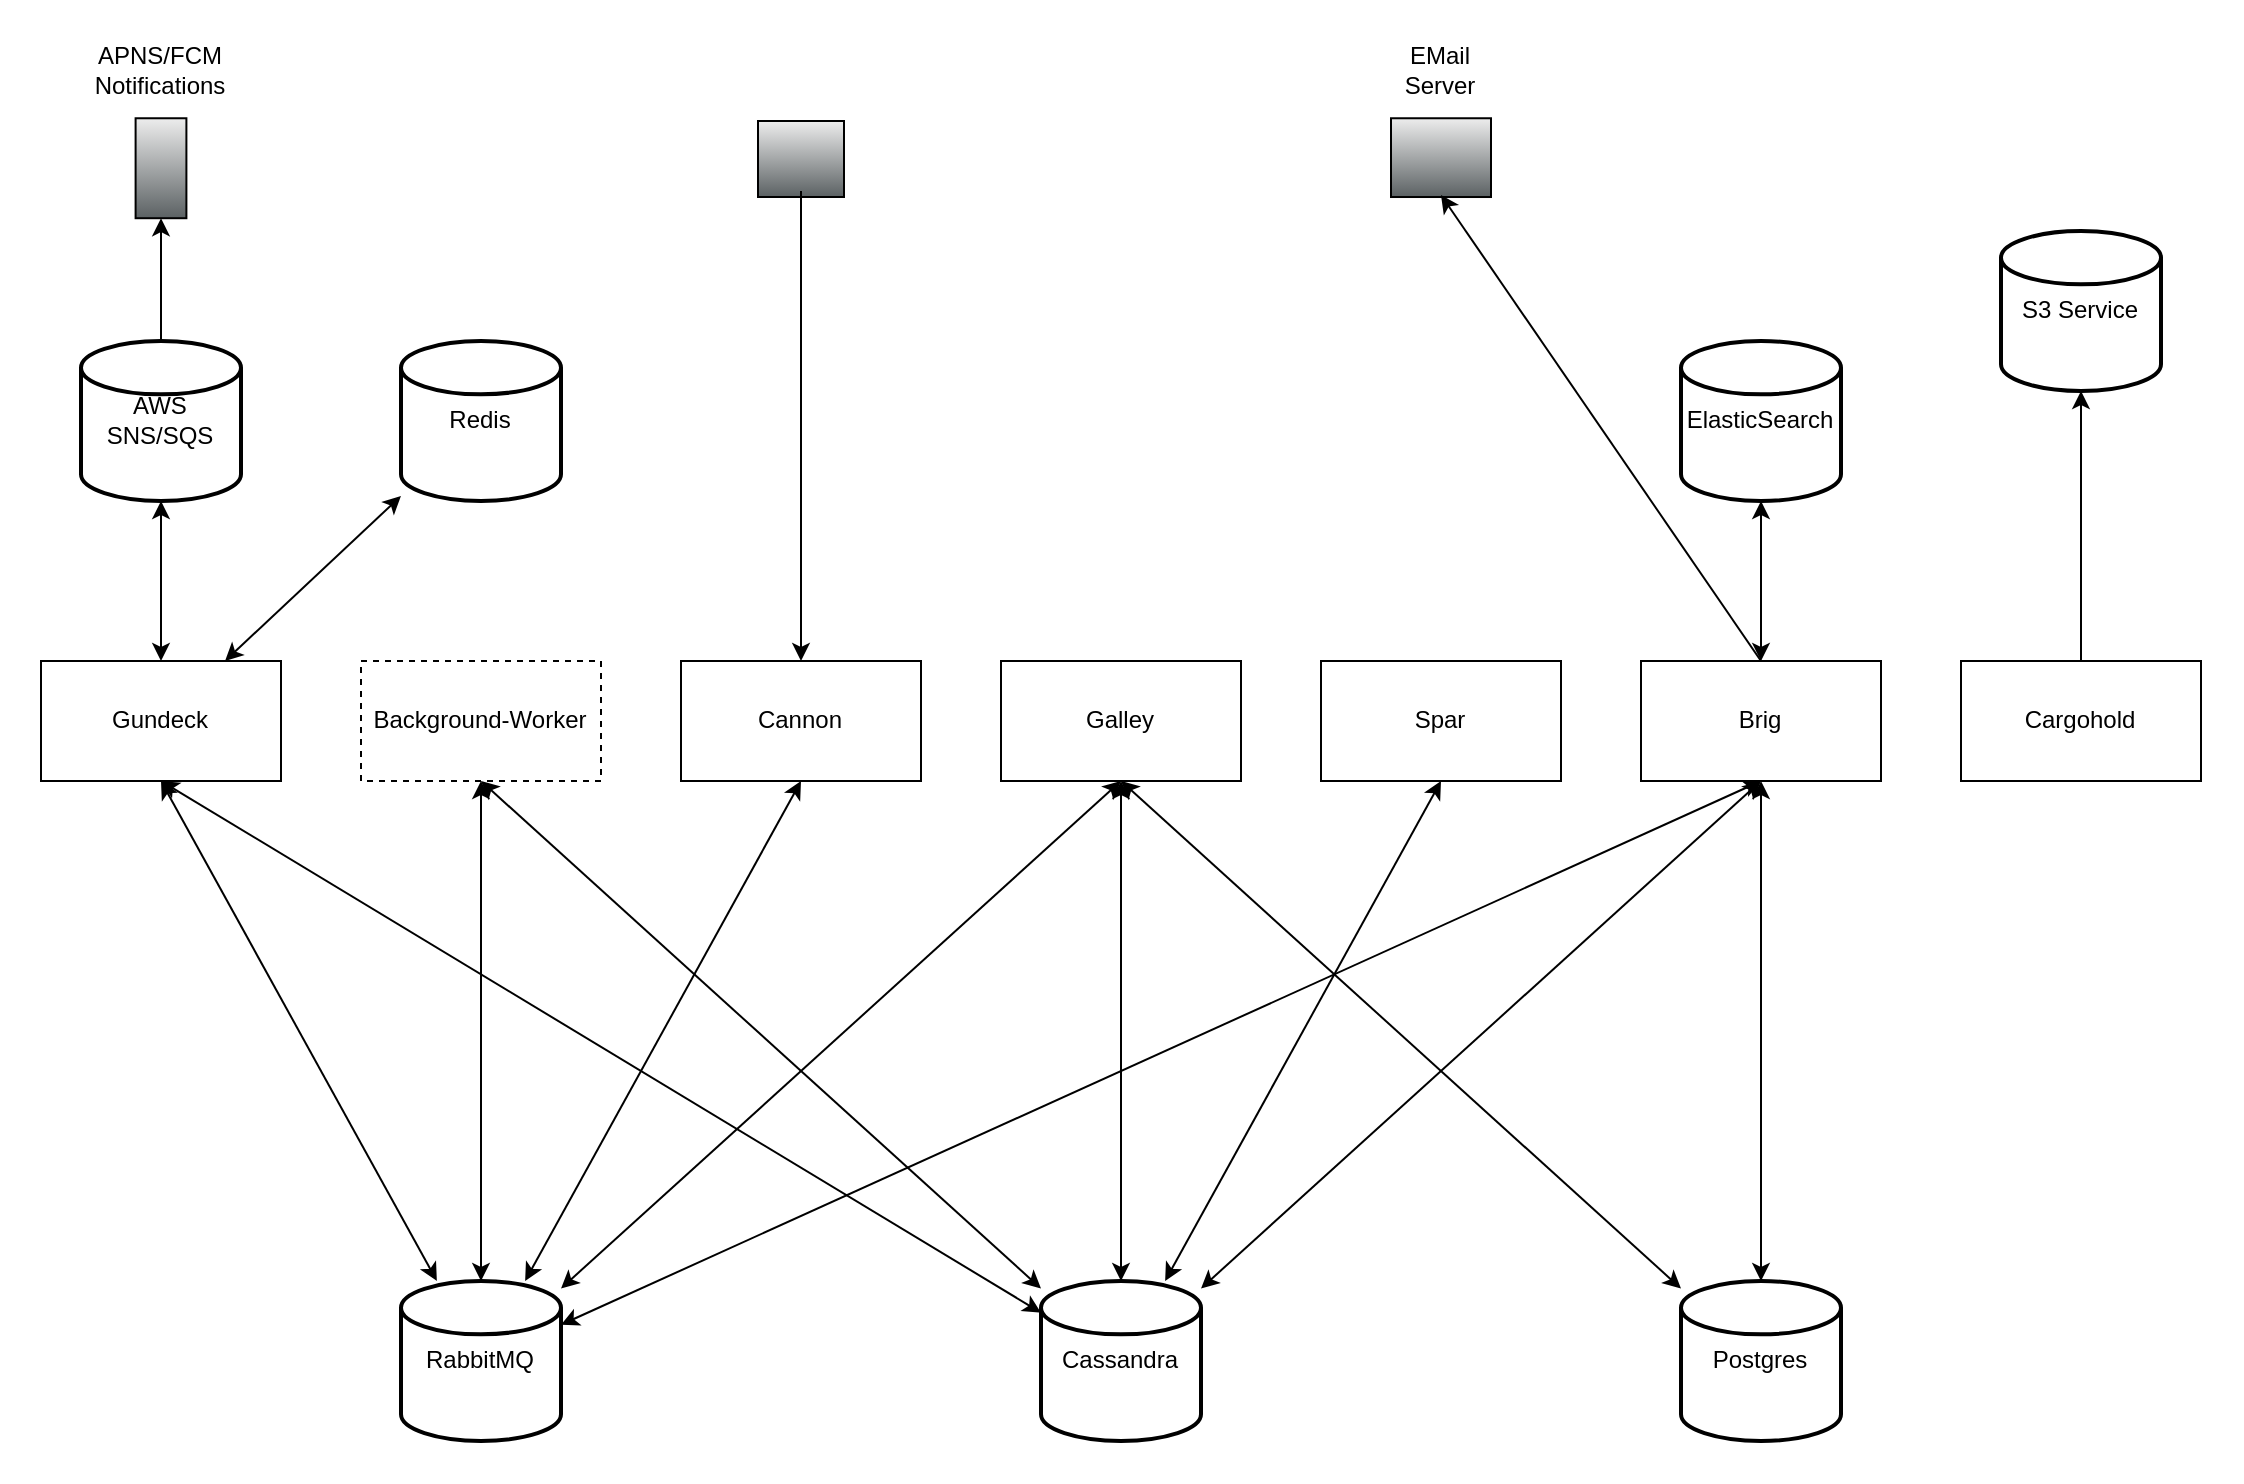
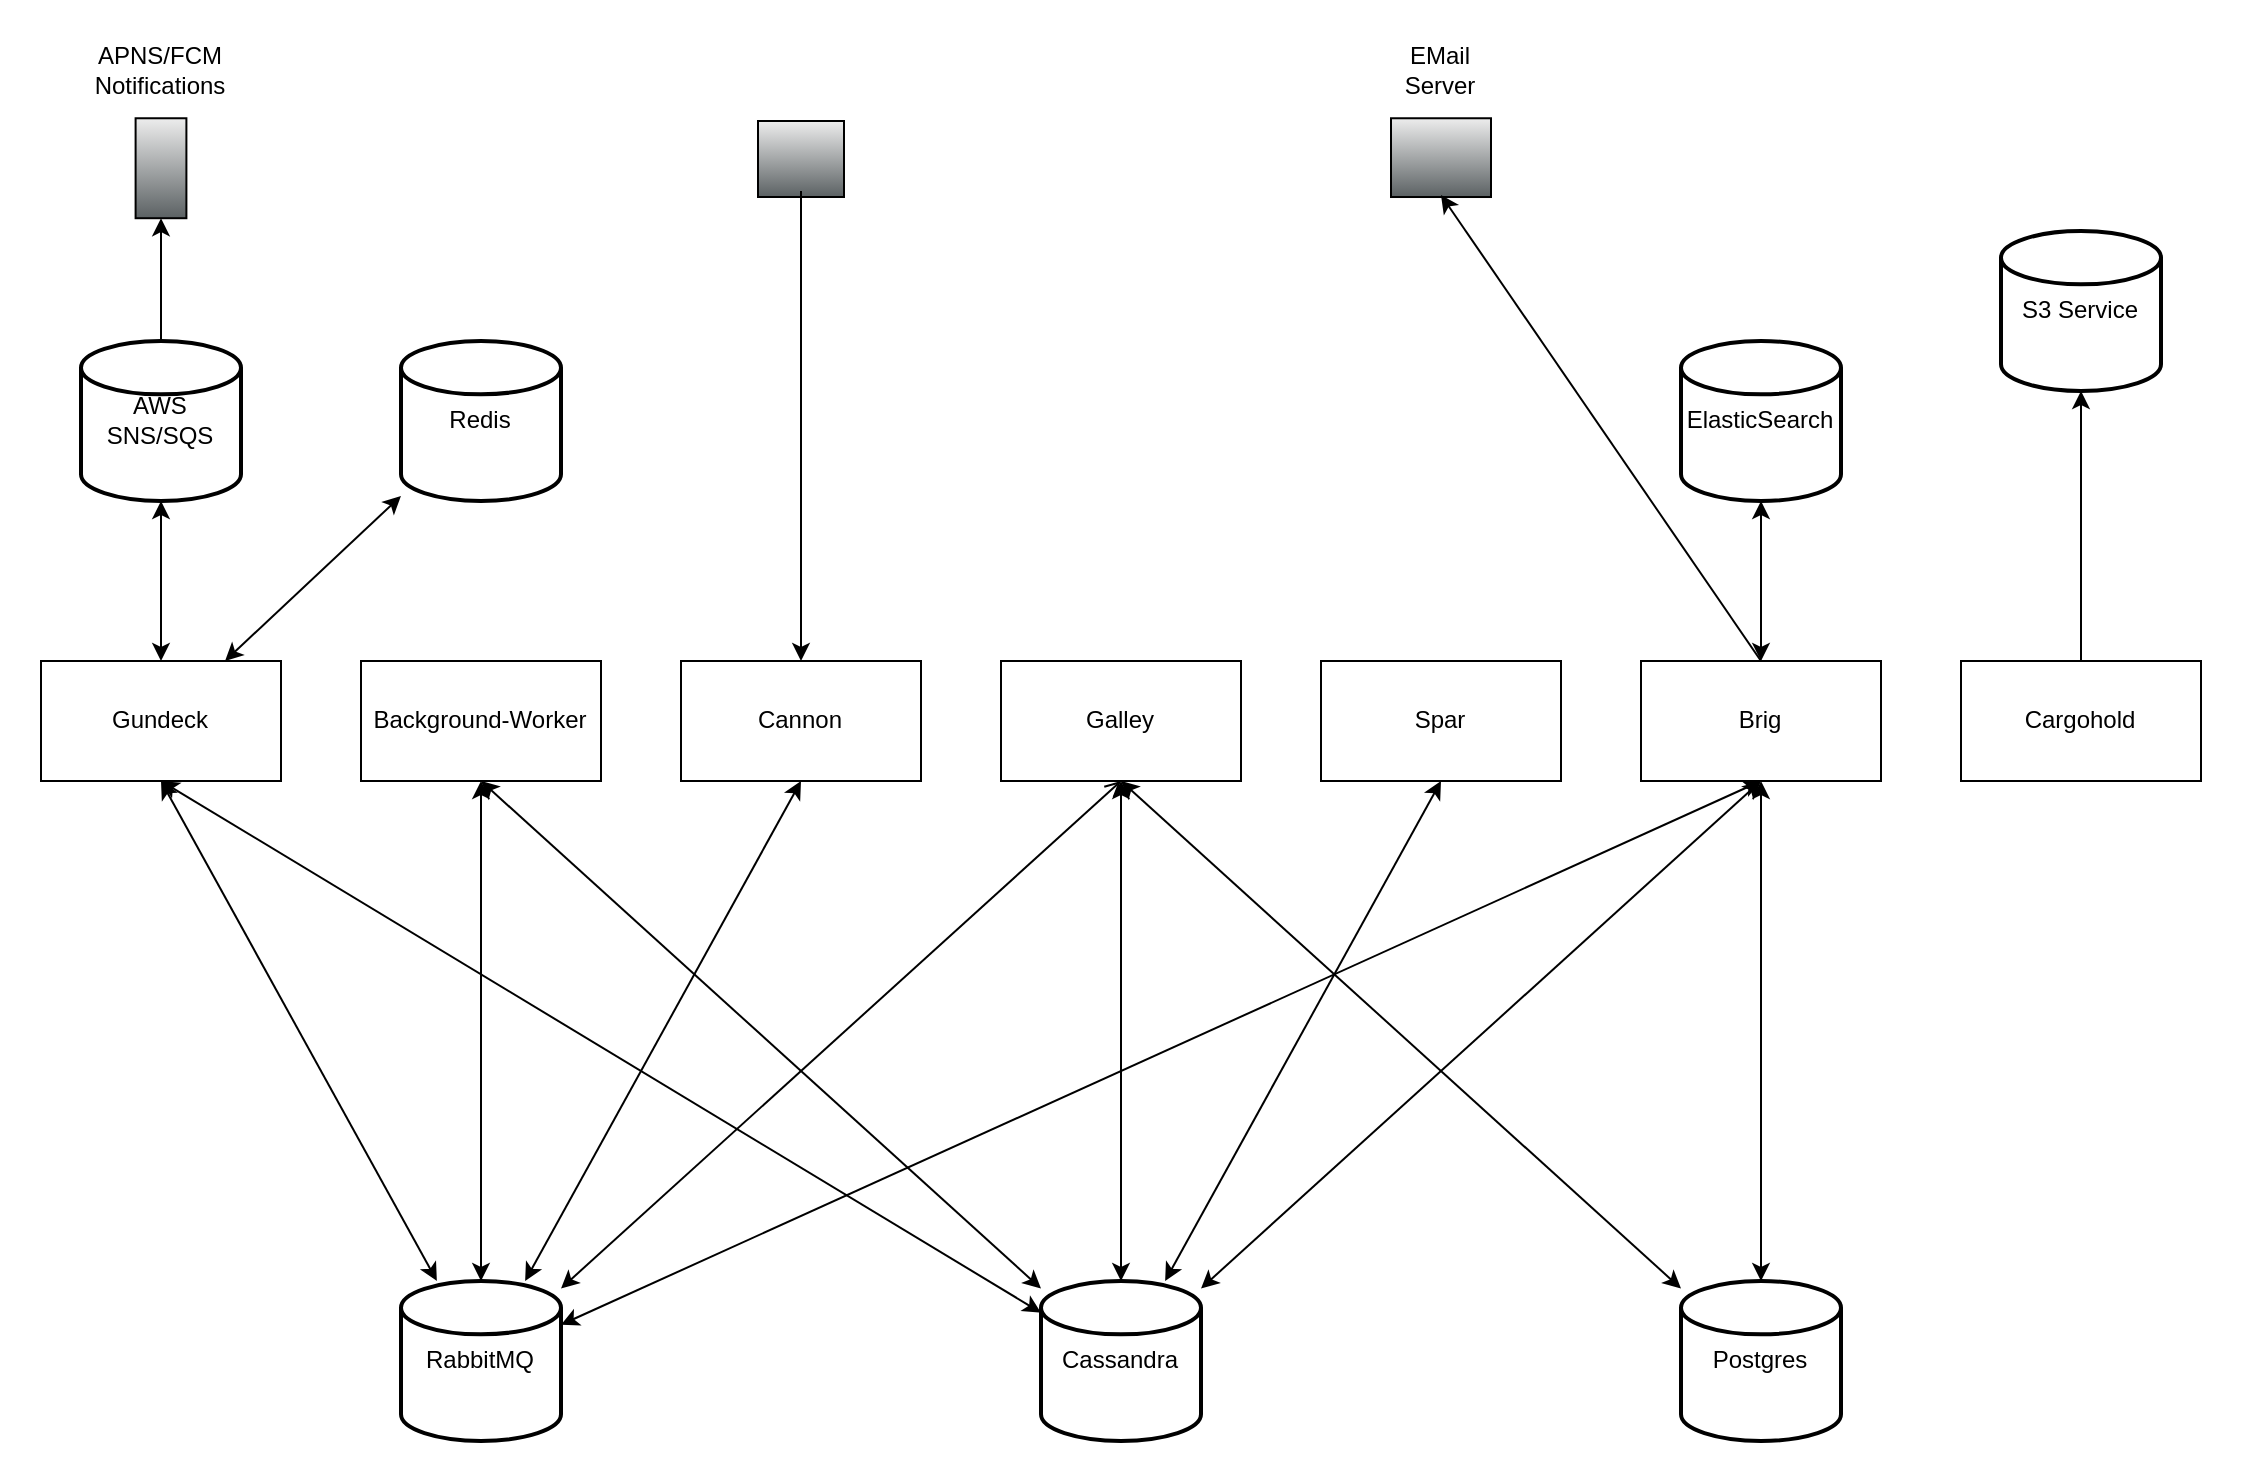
- <mxCell id="12" value="Background-Worker" style="rounded=0;whiteSpace=wrap;html=1;dashed=1;" vertex="1" parent="1"><mxGeometry x="180" y="330" width="120" height="60" as="geometry" /></mxCell>
+ <mxCell id="12" value="Background-Worker" style="rounded=0;whiteSpace=wrap;html=1;" vertex="1" parent="1"><mxGeometry x="180" y="330" width="120" height="60" as="geometry" /></mxCell>
- <mxCell id="31" value="" style="endArrow=classic;startArrow=classic;html=1;rounded=0;entryX=0.5;entryY=1;entryDx=0;entryDy=0;" edge="1" parent="1" source="9" target="5"><mxGeometry width="50" height="50" relative="1" as="geometry"><mxPoint x="610" y="370" as="sourcePoint" /><mxPoint x="660" y="320" as="targetPoint" /></mxGeometry></mxCell>
+ <mxCell id="31" value="" style="endArrow=open;startArrow=classic;html=1;rounded=0;entryX=0.5;entryY=1;entryDx=0;entryDy=0;" edge="1" parent="1" source="9" target="5"><mxGeometry width="50" height="50" relative="1" as="geometry"><mxPoint x="610" y="370" as="sourcePoint" /><mxPoint x="660" y="320" as="targetPoint" /></mxGeometry></mxCell>
